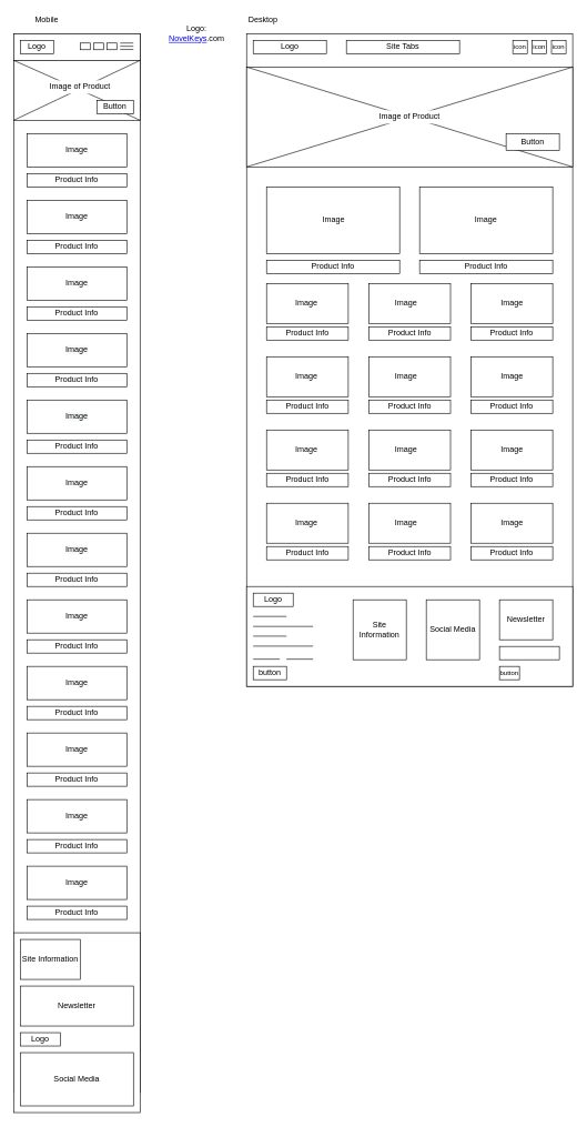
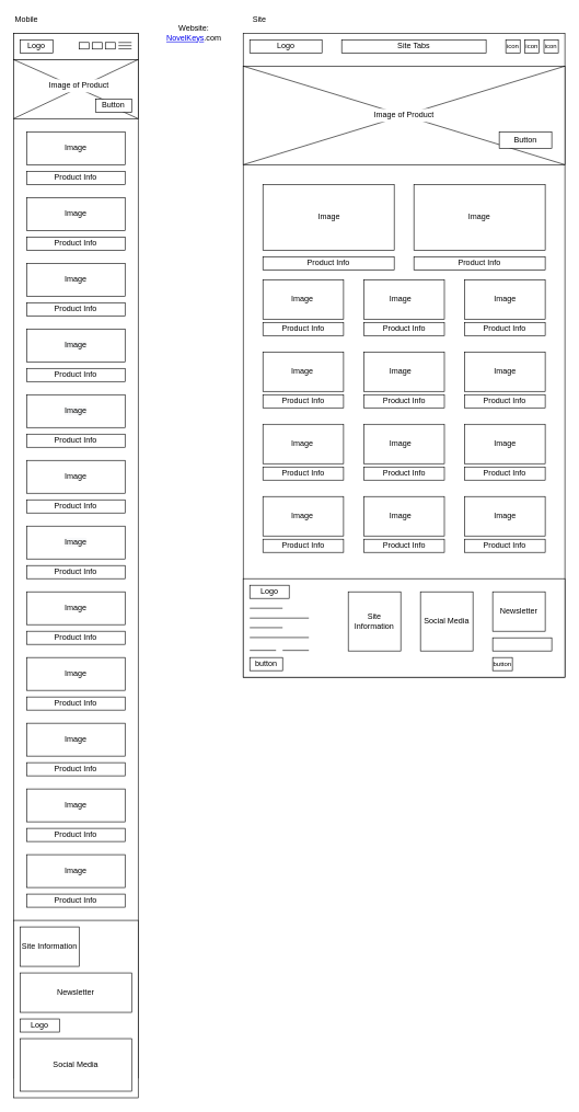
- <mxCell id="33" value="Mobile" style="text;html=1;strokeColor=none;fillColor=none;align=center;verticalAlign=middle;whiteSpace=wrap;rounded=0;" parent="1" vertex="1"><mxGeometry x="50" y="20" width="40" height="20" as="geometry" /></mxCell>
+ <mxCell id="33" value="Mobile" style="text;html=1;strokeColor=none;fillColor=none;align=center;verticalAlign=middle;whiteSpace=wrap;rounded=0;" parent="1" vertex="1"><mxGeometry x="20" y="20" width="40" height="20" as="geometry" /></mxCell>
- <mxCell id="3" value="Desktop" style="text;html=1;strokeColor=none;fillColor=none;align=center;verticalAlign=middle;whiteSpace=wrap;rounded=0;" parent="1" vertex="1"><mxGeometry x="370" y="20" width="50" height="20" as="geometry" /></mxCell>
+ <mxCell id="3" value="Site" style="text;html=1;strokeColor=none;fillColor=none;align=center;verticalAlign=middle;whiteSpace=wrap;rounded=0;" parent="1" vertex="1"><mxGeometry x="370" y="20" width="50" height="20" as="geometry" /></mxCell>
- <mxCell id="125" value="Logo:&lt;br&gt;&lt;a href=&quot;https://novelkeys.com/&quot;&gt;NovelKeys&lt;/a&gt;.com" style="text;html=1;strokeColor=none;fillColor=none;align=center;verticalAlign=middle;whiteSpace=wrap;rounded=0;" parent="1" vertex="1"><mxGeometry x="250" y="20" width="90" height="60" as="geometry" /></mxCell>
+ <mxCell id="125" value="Website:&lt;br&gt;&lt;a href=&quot;https://novelkeys.com/&quot;&gt;NovelKeys&lt;/a&gt;.com" style="text;html=1;strokeColor=none;fillColor=none;align=center;verticalAlign=middle;whiteSpace=wrap;rounded=0;" parent="1" vertex="1"><mxGeometry x="250" y="20" width="90" height="60" as="geometry" /></mxCell>
- <mxCell id="6" value="Site Tabs" style="rounded=0;whiteSpace=wrap;html=1;" parent="1" vertex="1"><mxGeometry x="520" y="60" width="170" height="20" as="geometry" /></mxCell>
+ <mxCell id="6" value="Site Tabs" style="rounded=0;whiteSpace=wrap;html=1;" parent="1" vertex="1"><mxGeometry x="520" y="60" width="220" height="20" as="geometry" /></mxCell>
